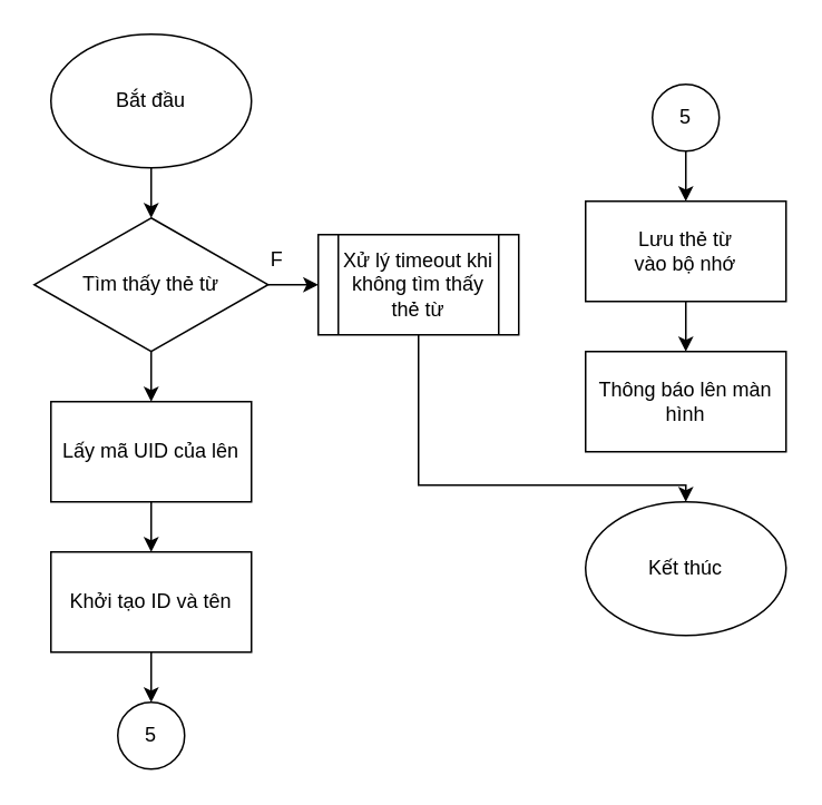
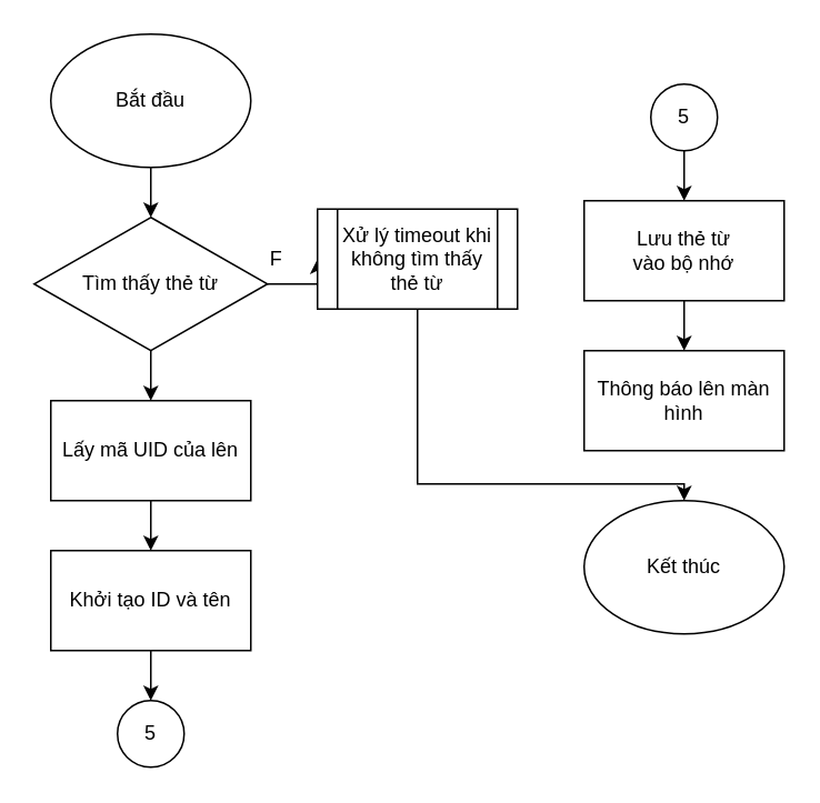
- <mxCell id="8" value="Xử lý timeout khi không tìm thấy thẻ từ" style="shape=process;whiteSpace=wrap;html=1;backgroundOutline=1;" vertex="1" parent="1"><mxGeometry x="190" y="140" width="120" height="60" as="geometry" /></mxCell>
+ <mxCell id="8" value="Xử lý timeout khi không tìm thấy thẻ từ" style="shape=process;whiteSpace=wrap;html=1;backgroundOutline=1;" vertex="1" parent="1"><mxGeometry x="190" y="125" width="120" height="60" as="geometry" /></mxCell>
